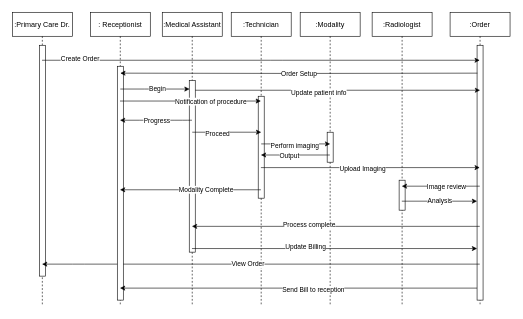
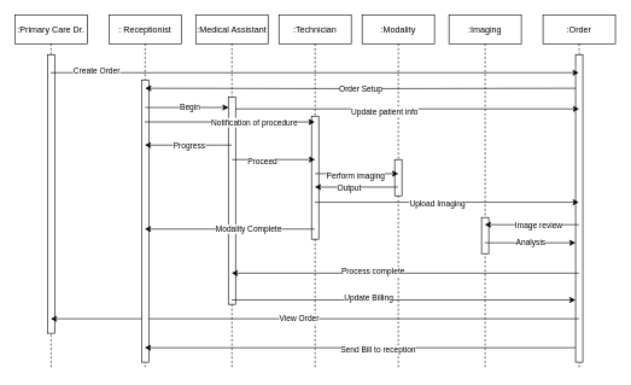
- <mxCell id="6" value=":Radiologist" style="shape=umlLifeline;perimeter=lifelinePerimeter;container=1;collapsible=0;recursiveResize=0;rounded=0;shadow=0;strokeWidth=1;" parent="1" vertex="1"><mxGeometry x="620" y="20" width="100" height="490" as="geometry" /></mxCell>
+ <mxCell id="6" value=":Imaging" style="shape=umlLifeline;perimeter=lifelinePerimeter;container=1;collapsible=0;recursiveResize=0;rounded=0;shadow=0;strokeWidth=1;" parent="1" vertex="1"><mxGeometry x="620" y="20" width="100" height="490" as="geometry" /></mxCell>
